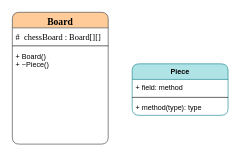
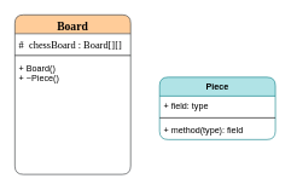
- <mxCell id="3" value="+ field: method" style="text;strokeColor=none;fillColor=none;align=left;verticalAlign=top;spacingLeft=4;spacingRight=4;overflow=hidden;rotatable=0;points=[[0,0.5],[1,0.5]];portConstraint=eastwest;rounded=1;" parent="2" vertex="1"><mxGeometry y="26" width="160" height="26" as="geometry" /></mxCell>
+ <mxCell id="3" value="+ field: type" style="text;strokeColor=none;fillColor=none;align=left;verticalAlign=top;spacingLeft=4;spacingRight=4;overflow=hidden;rotatable=0;points=[[0,0.5],[1,0.5]];portConstraint=eastwest;rounded=1;" parent="2" vertex="1"><mxGeometry y="26" width="160" height="26" as="geometry" /></mxCell>
- <mxCell id="5" value="+ method(type): type" style="text;strokeColor=none;fillColor=none;align=left;verticalAlign=top;spacingLeft=4;spacingRight=4;overflow=hidden;rotatable=0;points=[[0,0.5],[1,0.5]];portConstraint=eastwest;rounded=1;" parent="2" vertex="1"><mxGeometry y="60" width="160" height="26" as="geometry" /></mxCell>
+ <mxCell id="5" value="+ method(type): field" style="text;strokeColor=none;fillColor=none;align=left;verticalAlign=top;spacingLeft=4;spacingRight=4;overflow=hidden;rotatable=0;points=[[0,0.5],[1,0.5]];portConstraint=eastwest;rounded=1;" parent="2" vertex="1"><mxGeometry y="60" width="160" height="26" as="geometry" /></mxCell>
